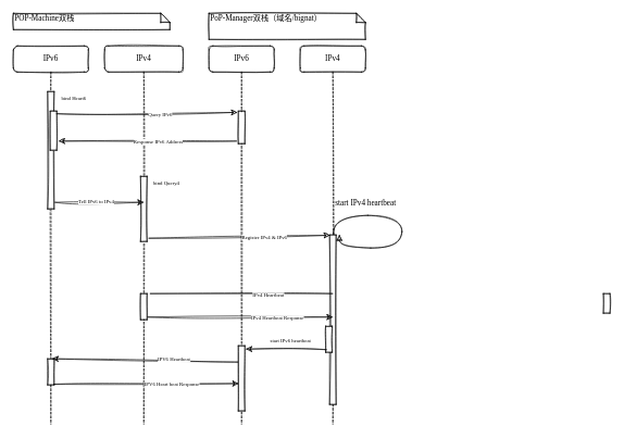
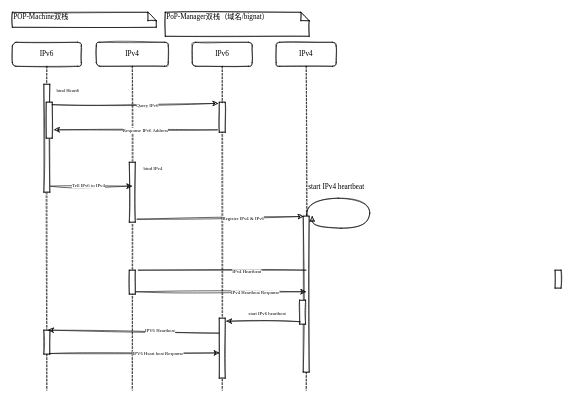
- <mxCell id="20" value="PoP-Manager双栈（域名/bignat）" style="shape=note;whiteSpace=wrap;html=1;size=14;verticalAlign=top;align=left;spacingTop=-6;rounded=0;shadow=0;comic=0;labelBackgroundColor=none;strokeWidth=1;fontFamily=Verdana;fontSize=12;sketch=1;" parent="1" vertex="1"><mxGeometry x="320" y="20" width="240" height="40" as="geometry" /></mxCell>
+ <mxCell id="20" value="PoP-Manager双栈（域名/bignat）" style="shape=note;whiteSpace=wrap;html=1;size=14;verticalAlign=top;align=left;spacingTop=-6;rounded=0;shadow=0;comic=0;labelBackgroundColor=none;strokeWidth=1;fontFamily=Verdana;fontSize=12;sketch=1;" parent="1" vertex="1"><mxGeometry x="275" y="20" width="240" height="40" as="geometry" /></mxCell>
- <mxCell id="5" value="&lt;font style=&quot;font-size: 8px;&quot;&gt;bind Query4&lt;/font&gt;" style="text;html=1;strokeColor=none;fillColor=none;align=center;verticalAlign=middle;whiteSpace=wrap;rounded=0;sketch=1;hachureGap=4;jiggle=2;fontFamily=Architects Daughter;fontSource=https%3A%2F%2Ffonts.googleapis.com%2Fcss%3Ffamily%3DArchitects%2BDaughter;fontSize=20;" vertex="1" parent="2"><mxGeometry x="65" y="190" width="60" height="30" as="geometry" /></mxCell>
+ <mxCell id="5" value="&lt;font style=&quot;font-size: 8px;&quot;&gt;bind IPv4&lt;/font&gt;" style="text;html=1;strokeColor=none;fillColor=none;align=center;verticalAlign=middle;whiteSpace=wrap;rounded=0;sketch=1;hachureGap=4;jiggle=2;fontFamily=Architects Daughter;fontSource=https%3A%2F%2Ffonts.googleapis.com%2Fcss%3Ffamily%3DArchitects%2BDaughter;fontSize=20;" vertex="1" parent="2"><mxGeometry x="65" y="190" width="60" height="30" as="geometry" /></mxCell>
